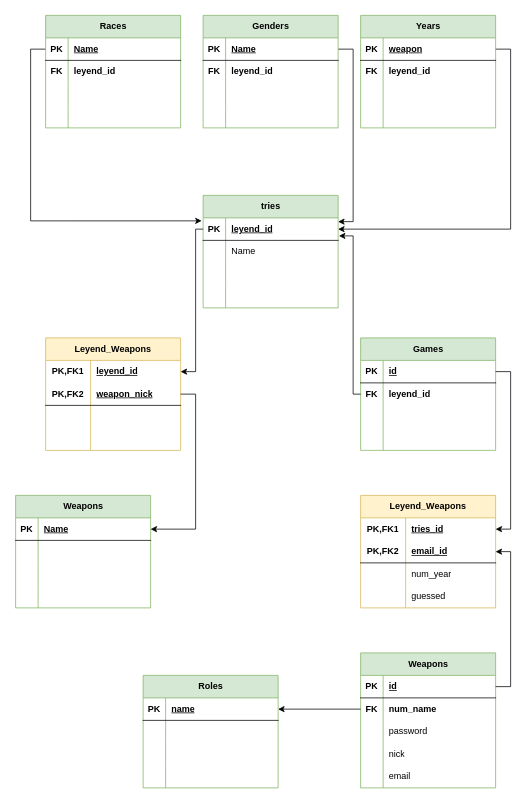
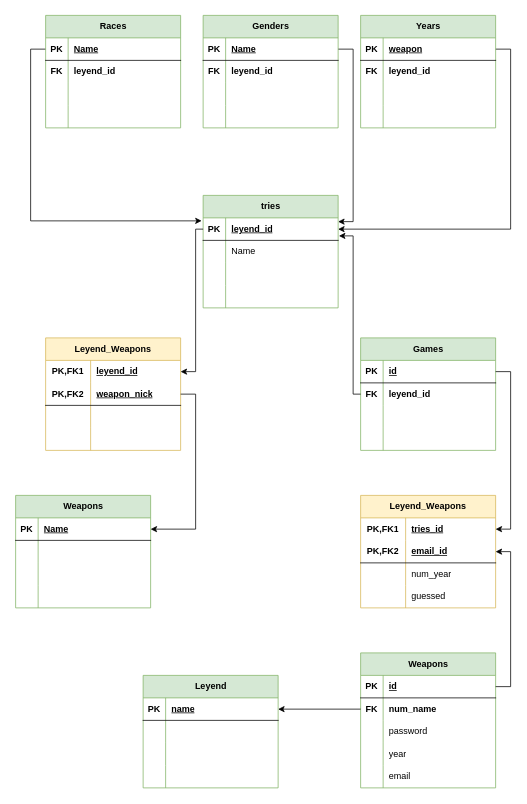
- <mxCell id="130" value="Roles" style="shape=table;startSize=30;container=1;collapsible=1;childLayout=tableLayout;fixedRows=1;rowLines=0;fontStyle=1;align=center;resizeLast=1;html=1;fillColor=#d5e8d4;strokeColor=#82b366;" parent="1" vertex="1"><mxGeometry x="190" y="900" width="180" height="150" as="geometry" /></mxCell>
+ <mxCell id="130" value="Leyend" style="shape=table;startSize=30;container=1;collapsible=1;childLayout=tableLayout;fixedRows=1;rowLines=0;fontStyle=1;align=center;resizeLast=1;html=1;fillColor=#d5e8d4;strokeColor=#82b366;" parent="1" vertex="1"><mxGeometry x="190" y="900" width="180" height="150" as="geometry" /></mxCell>
- <mxCell id="125" value="nick" style="shape=partialRectangle;connectable=0;fillColor=none;top=0;left=0;bottom=0;right=0;align=left;spacingLeft=6;overflow=hidden;whiteSpace=wrap;html=1;" parent="123" vertex="1"><mxGeometry x="30" width="150" height="30" as="geometry"><mxRectangle width="150" height="30" as="alternateBounds" /></mxGeometry></mxCell>
+ <mxCell id="125" value="year" style="shape=partialRectangle;connectable=0;fillColor=none;top=0;left=0;bottom=0;right=0;align=left;spacingLeft=6;overflow=hidden;whiteSpace=wrap;html=1;" parent="123" vertex="1"><mxGeometry x="30" width="150" height="30" as="geometry"><mxRectangle width="150" height="30" as="alternateBounds" /></mxGeometry></mxCell>
